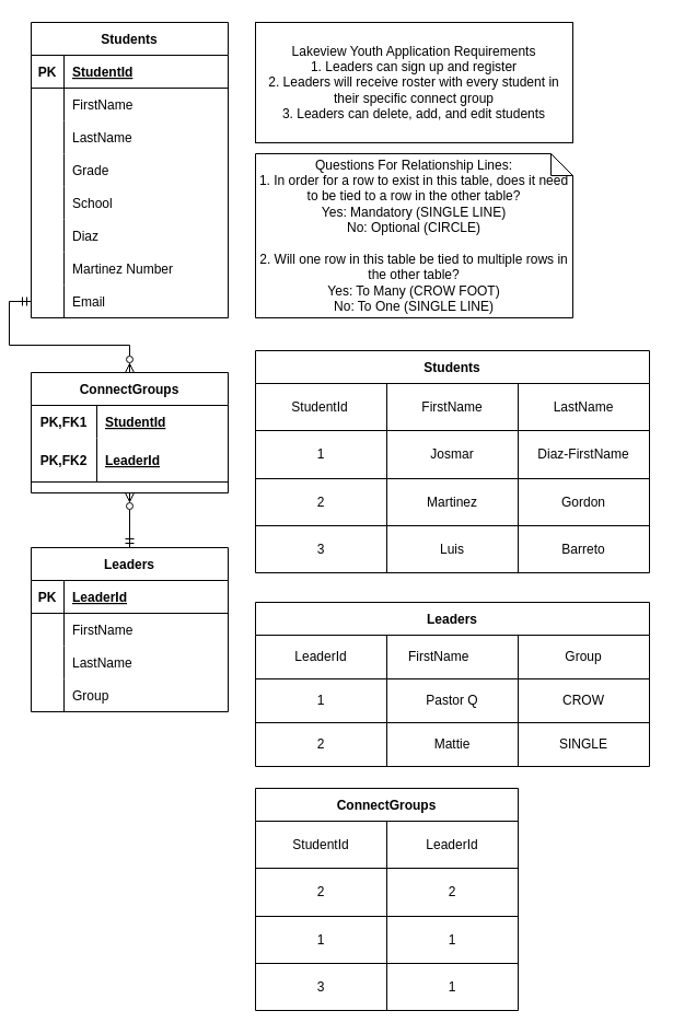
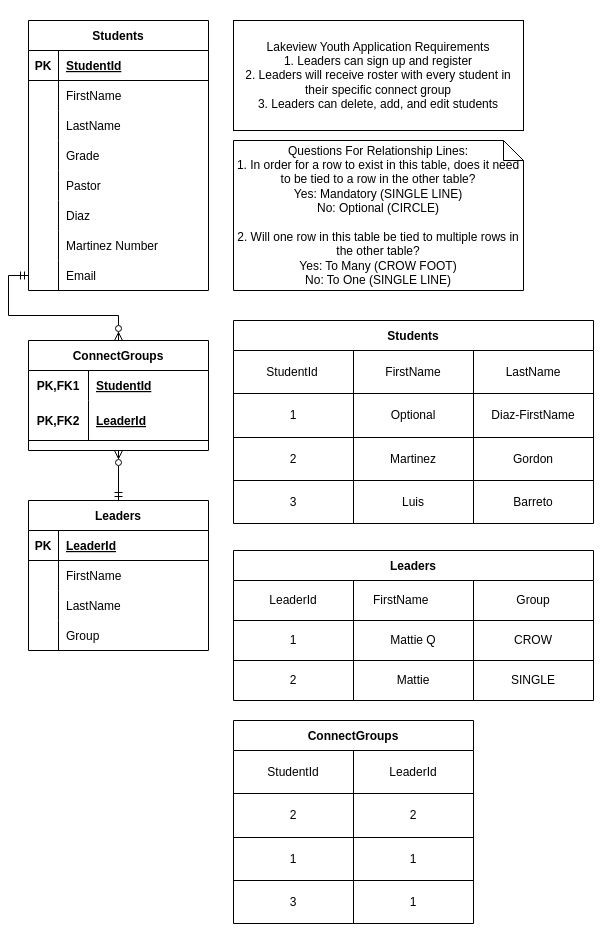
- <mxCell id="17" value="School" style="shape=partialRectangle;connectable=0;fillColor=none;top=0;left=0;bottom=0;right=0;align=left;spacingLeft=6;overflow=hidden;" parent="15" vertex="1"><mxGeometry x="30" width="150" height="30" as="geometry"><mxRectangle width="150" height="30" as="alternateBounds" /></mxGeometry></mxCell>
+ <mxCell id="17" value="Pastor" style="shape=partialRectangle;connectable=0;fillColor=none;top=0;left=0;bottom=0;right=0;align=left;spacingLeft=6;overflow=hidden;" parent="15" vertex="1"><mxGeometry x="30" width="150" height="30" as="geometry"><mxRectangle width="150" height="30" as="alternateBounds" /></mxGeometry></mxCell>
- <mxCell id="56" value="Josmar" style="shape=partialRectangle;html=1;whiteSpace=wrap;connectable=0;fillColor=none;top=0;left=0;bottom=0;right=0;overflow=hidden;" vertex="1" parent="54"><mxGeometry x="120" width="120" height="44" as="geometry"><mxRectangle width="120" height="44" as="alternateBounds" /></mxGeometry></mxCell>
+ <mxCell id="56" value="Optional" style="shape=partialRectangle;html=1;whiteSpace=wrap;connectable=0;fillColor=none;top=0;left=0;bottom=0;right=0;overflow=hidden;" vertex="1" parent="54"><mxGeometry x="120" width="120" height="44" as="geometry"><mxRectangle width="120" height="44" as="alternateBounds" /></mxGeometry></mxCell>
- <mxCell id="73" value="Pastor Q" style="shape=partialRectangle;html=1;whiteSpace=wrap;connectable=0;fillColor=none;top=0;left=0;bottom=0;right=0;overflow=hidden;" vertex="1" parent="71"><mxGeometry x="120" width="120" height="40" as="geometry"><mxRectangle width="120" height="40" as="alternateBounds" /></mxGeometry></mxCell>
+ <mxCell id="73" value="Mattie Q" style="shape=partialRectangle;html=1;whiteSpace=wrap;connectable=0;fillColor=none;top=0;left=0;bottom=0;right=0;overflow=hidden;" vertex="1" parent="71"><mxGeometry x="120" width="120" height="40" as="geometry"><mxRectangle width="120" height="40" as="alternateBounds" /></mxGeometry></mxCell>
